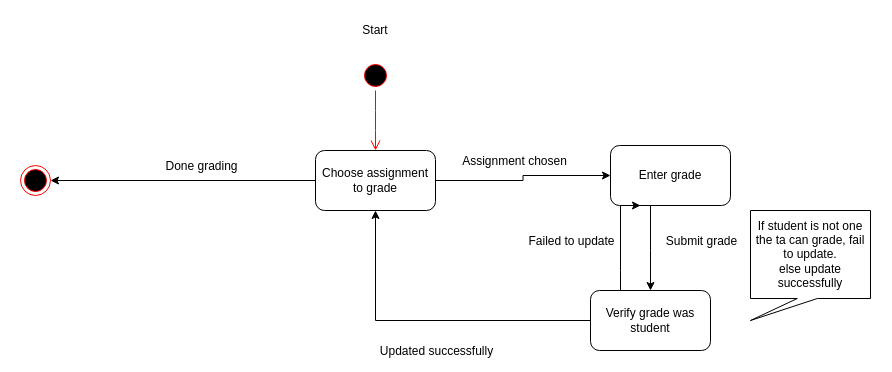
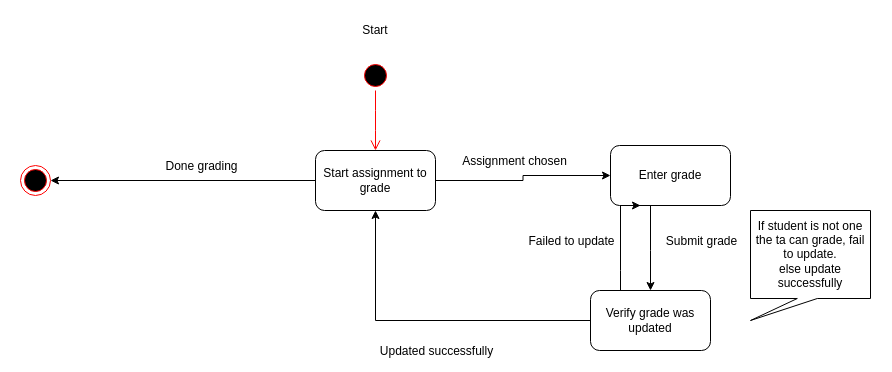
- <mxCell id="7" value="Choose assignment to grade" style="rounded=1;whiteSpace=wrap;html=1;" vertex="1" parent="1"><mxGeometry x="315" y="150" width="120" height="60" as="geometry" /></mxCell>
+ <mxCell id="7" value="Start assignment to grade" style="rounded=1;whiteSpace=wrap;html=1;" vertex="1" parent="1"><mxGeometry x="315" y="150" width="120" height="60" as="geometry" /></mxCell>
- <mxCell id="18" value="Verify grade was student" style="rounded=1;whiteSpace=wrap;html=1;" vertex="1" parent="1"><mxGeometry x="590" y="290" width="120" height="60" as="geometry" /></mxCell>
+ <mxCell id="18" value="Verify grade was updated" style="rounded=1;whiteSpace=wrap;html=1;" vertex="1" parent="1"><mxGeometry x="590" y="290" width="120" height="60" as="geometry" /></mxCell>
